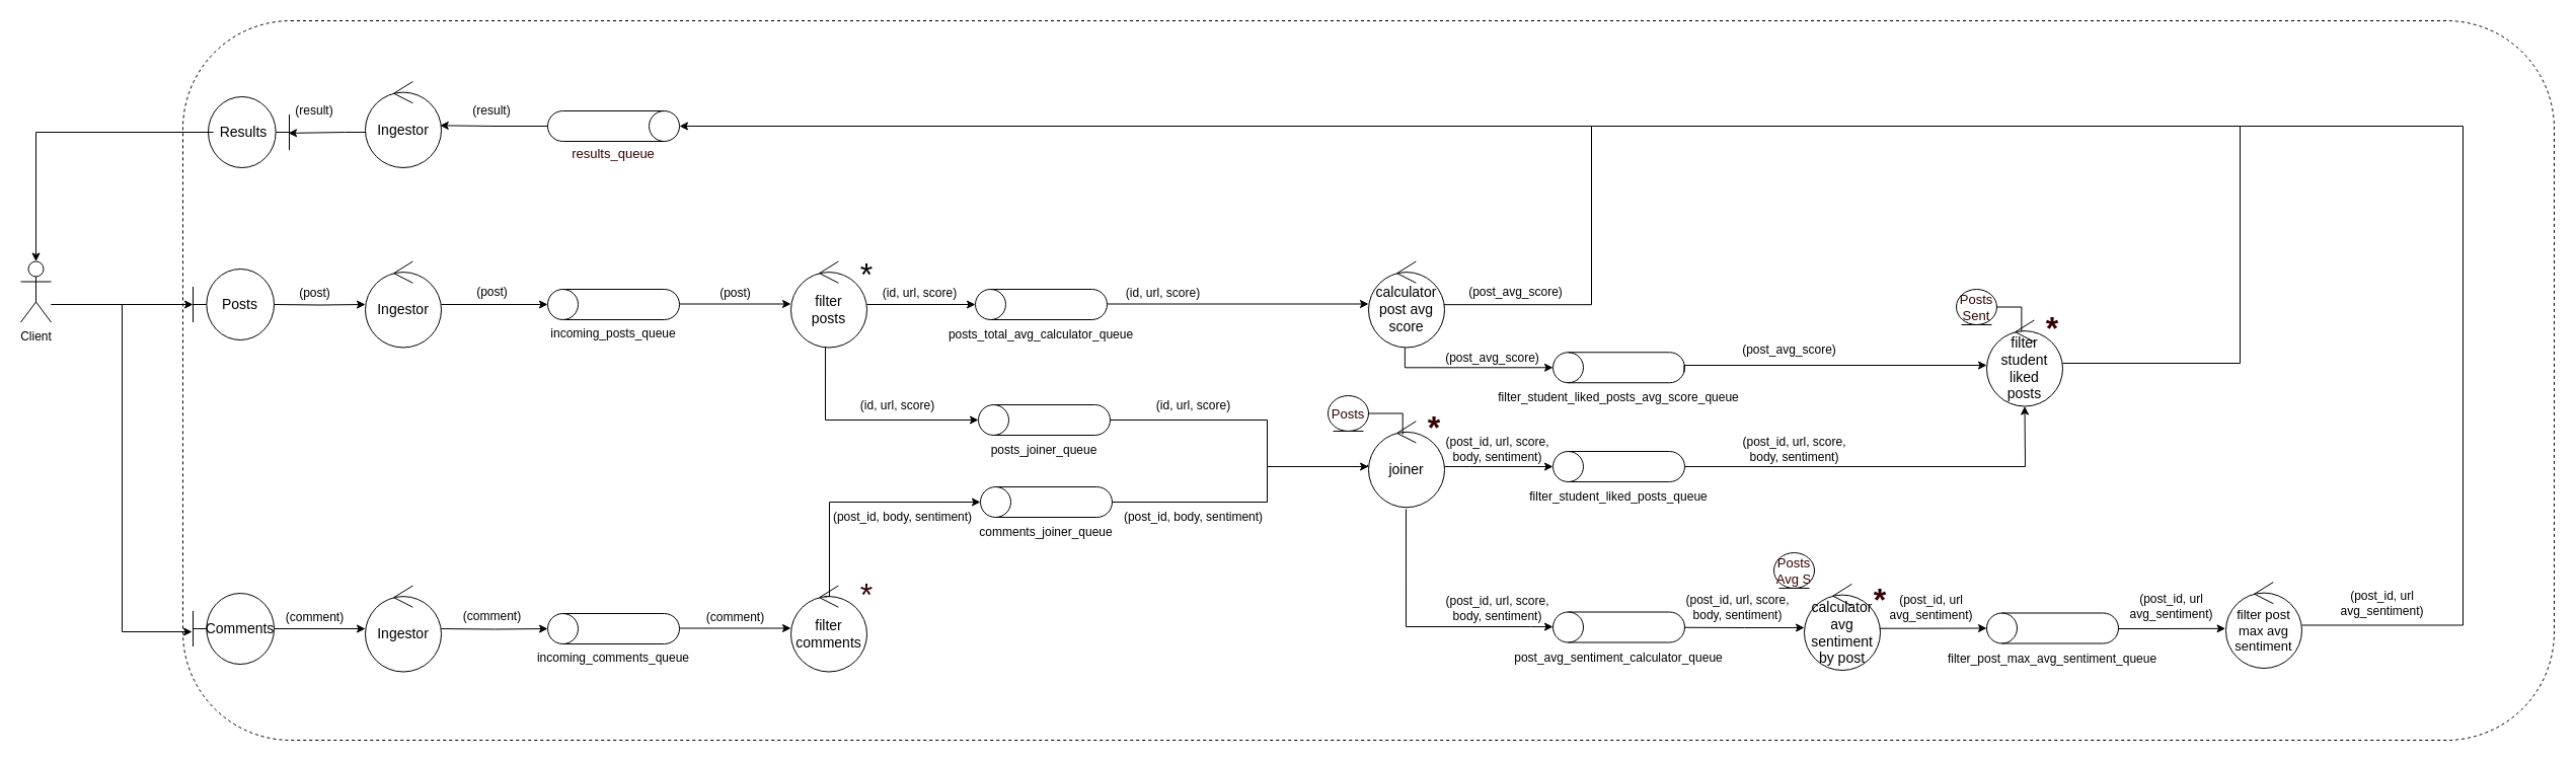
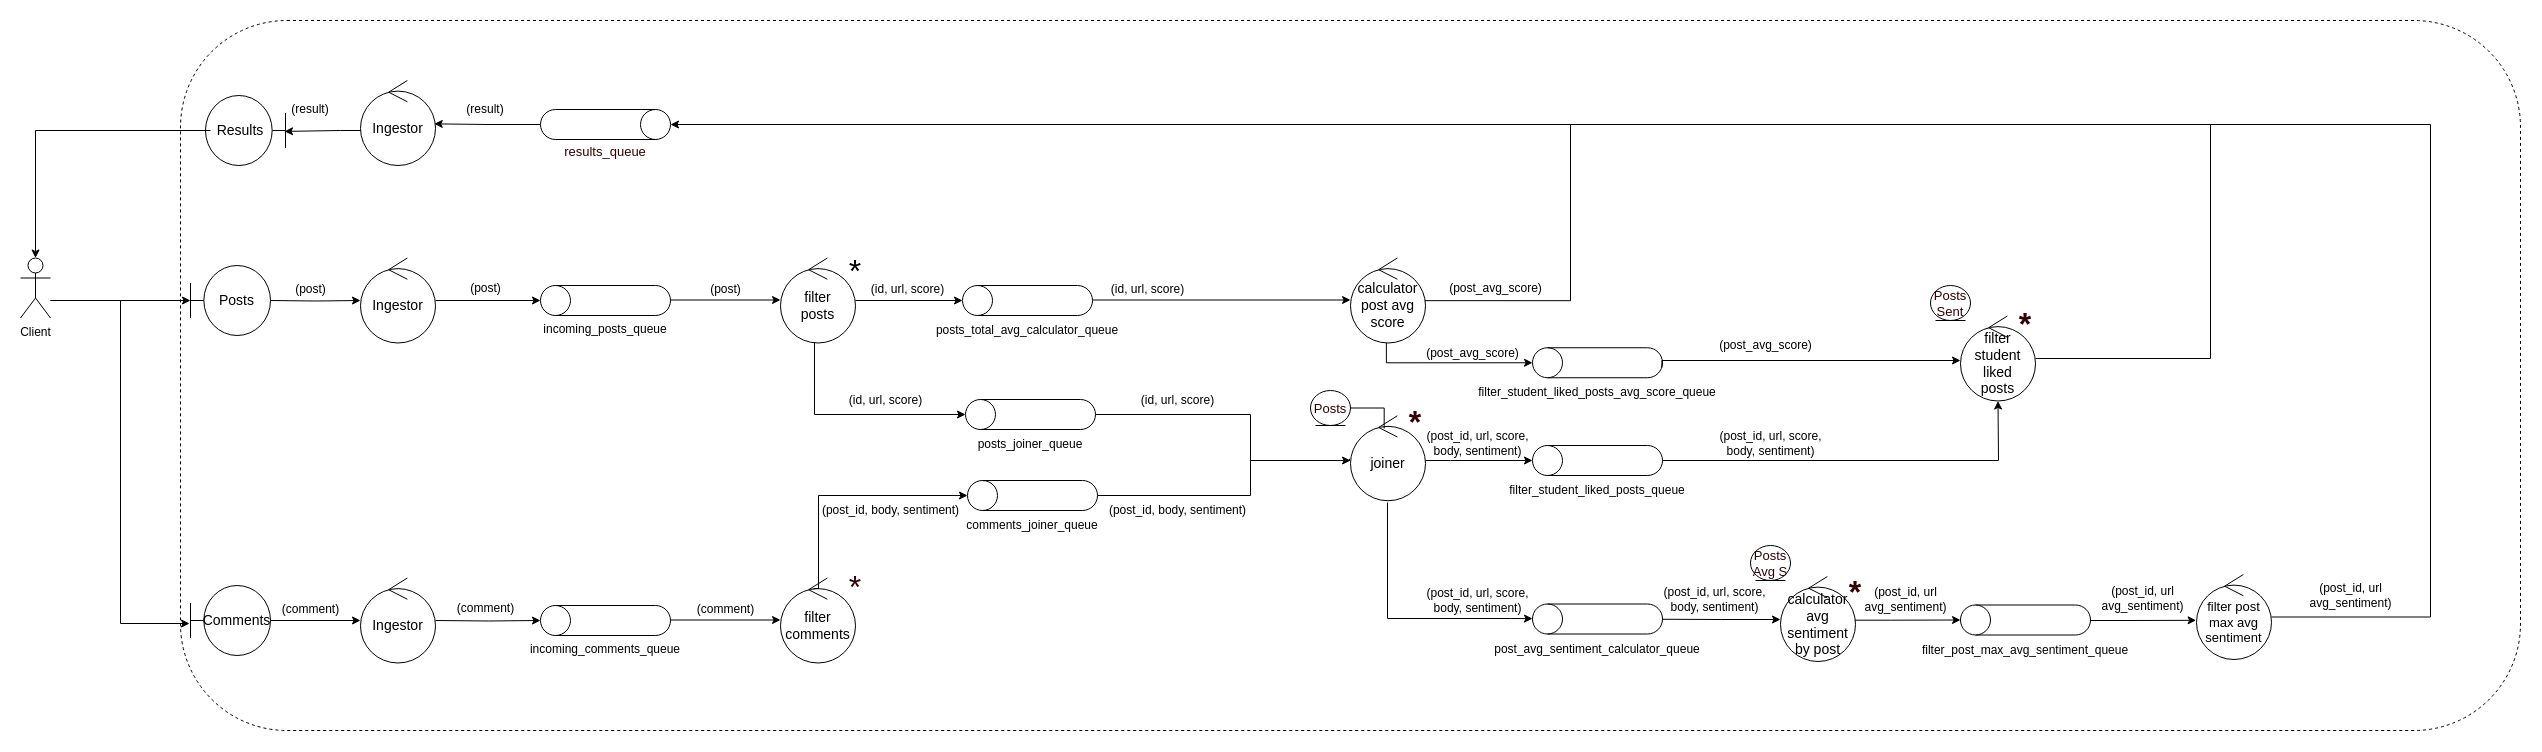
- <mxCell id="108" style="edgeStyle=orthogonalEdgeStyle;rounded=0;orthogonalLoop=1;jettySize=auto;html=1;entryX=0.458;entryY=0.131;entryDx=0;entryDy=0;entryPerimeter=0;fontSize=13;fontColor=#330000;endArrow=none;endFill=0;exitX=1;exitY=0.5;exitDx=0;exitDy=0;" parent="1" source="109" target="67" edge="1"><mxGeometry relative="1" as="geometry" /></mxCell>
